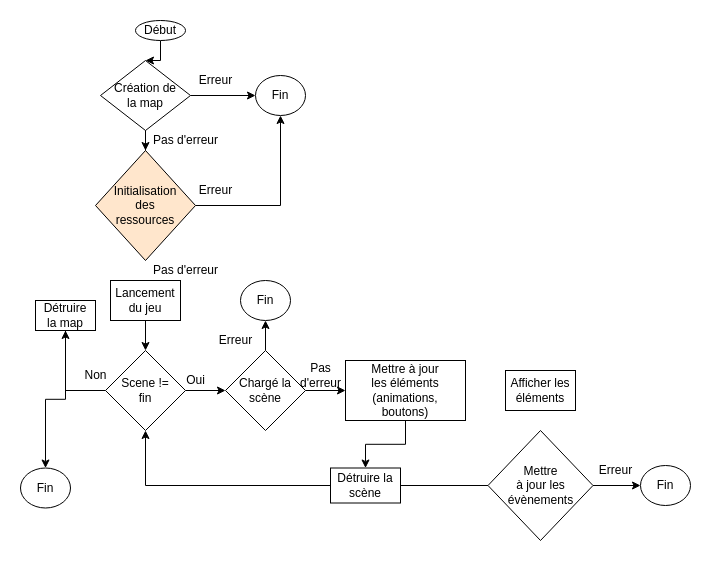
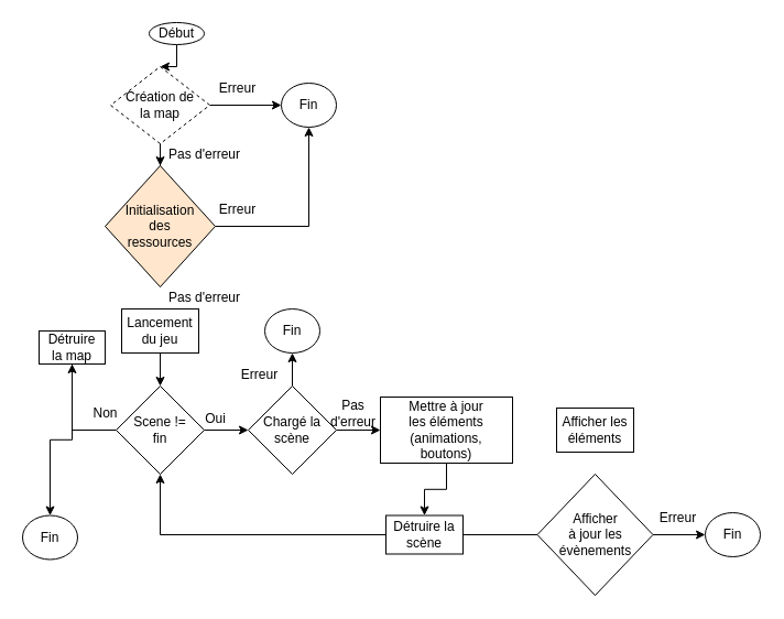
- <mxCell id="6" value="Création de&lt;br&gt;la map" style="rhombus;whiteSpace=wrap;html=1;" vertex="1" parent="1"><mxGeometry x="100" y="60" width="90" height="70" as="geometry" /></mxCell>
+ <mxCell id="6" value="Création de&lt;br&gt;la map" style="rhombus;whiteSpace=wrap;html=1;dashed=1;" vertex="1" parent="1"><mxGeometry x="100" y="60" width="90" height="70" as="geometry" /></mxCell>
- <mxCell id="23" value="Détruire la scène" style="whiteSpace=wrap;html=1;" vertex="1" parent="1"><mxGeometry x="330" y="467.5" width="70" height="35" as="geometry" /></mxCell>
+ <mxCell id="23" value="Détruire la scène" style="whiteSpace=wrap;html=1;" vertex="1" parent="1"><mxGeometry x="350" y="467.5" width="70" height="35" as="geometry" /></mxCell>
- <mxCell id="18" value="Mettre&lt;br&gt;à jour les&lt;br&gt;évènements" style="rhombus;whiteSpace=wrap;html=1;" vertex="1" parent="1"><mxGeometry x="487.5" y="430" width="105" height="110" as="geometry" /></mxCell>
+ <mxCell id="18" value="Afficher&lt;br&gt;à jour les&lt;br&gt;évènements" style="rhombus;whiteSpace=wrap;html=1;" vertex="1" parent="1"><mxGeometry x="487.5" y="430" width="105" height="110" as="geometry" /></mxCell>
